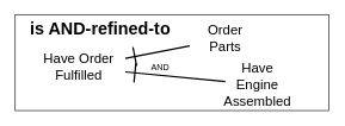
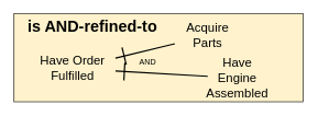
- <mxCell id="3" value="Order Parts" style="text;html=1;align=center;verticalAlign=middle;whiteSpace=wrap;rounded=0;fontSize=19;" parent="1" vertex="1"><mxGeometry x="264" y="39.16" width="100" height="30" as="geometry" /></mxCell>
+ <mxCell id="3" value="Acquire Parts" style="text;html=1;align=center;verticalAlign=middle;whiteSpace=wrap;rounded=0;fontSize=19;" parent="1" vertex="1"><mxGeometry x="264" y="39.16" width="100" height="30" as="geometry" /></mxCell>
- <mxCell id="2" value="&lt;font&gt;&lt;b&gt;is AND-refined-to&lt;/b&gt;&lt;/font&gt;" style="rounded=0;whiteSpace=wrap;html=1;align=left;fontSize=24;spacingLeft=19;horizontal=1;verticalAlign=top;" parent="1" vertex="1"><mxGeometry x="20" y="20" width="439" height="134.84" as="geometry" /></mxCell>
+ <mxCell id="2" value="&lt;font&gt;&lt;b&gt;is AND-refined-to&lt;/b&gt;&lt;/font&gt;" style="rounded=0;whiteSpace=wrap;html=1;align=left;fontSize=24;spacingLeft=19;horizontal=1;verticalAlign=top;fillColor=#fff2cc;" parent="1" vertex="1"><mxGeometry x="20" y="20" width="439" height="134.84" as="geometry" /></mxCell>
- <mxCell id="4" value="Have Order Fulfilled" style="text;html=1;align=center;verticalAlign=middle;whiteSpace=wrap;rounded=0;fontSize=19;" parent="1" vertex="1"><mxGeometry x="44" y="59.16" width="130" height="70" as="geometry" /></mxCell>
+ <mxCell id="4" value="Have Order Fulfilled" style="text;html=1;align=center;verticalAlign=middle;whiteSpace=wrap;rounded=0;fontSize=19;" parent="1" vertex="1"><mxGeometry x="44" y="69.16" width="130" height="70" as="geometry" /></mxCell>
